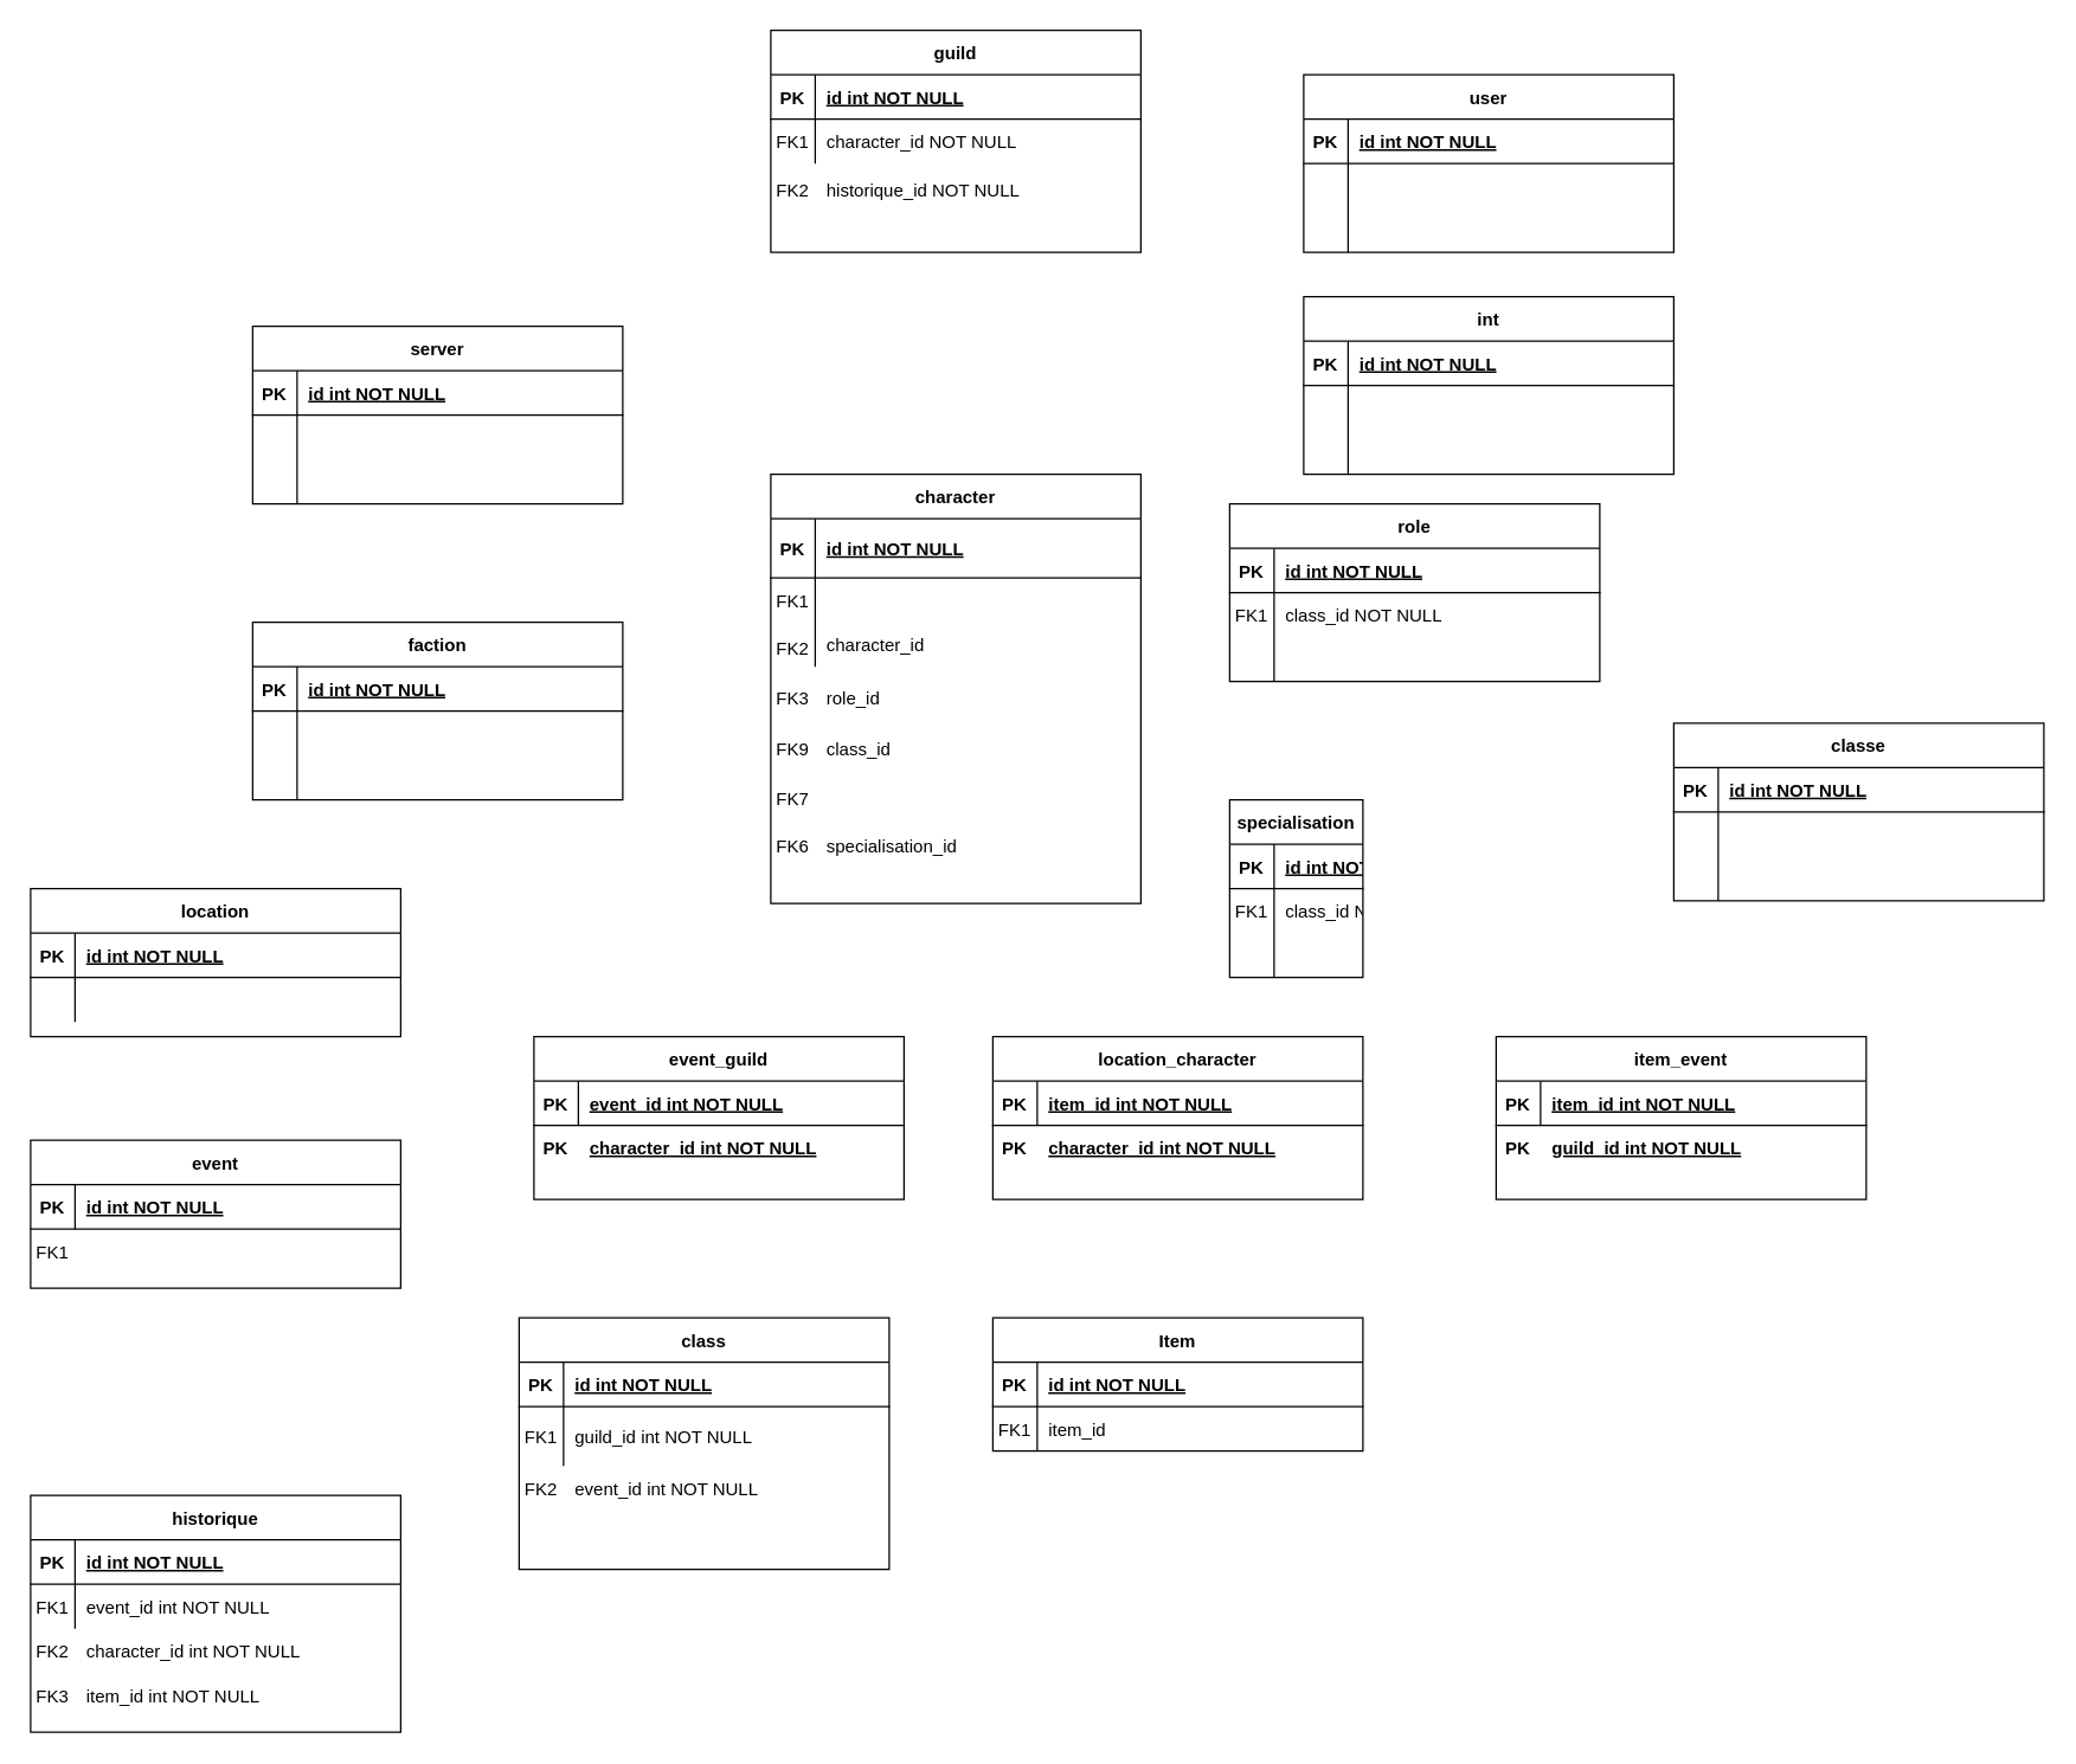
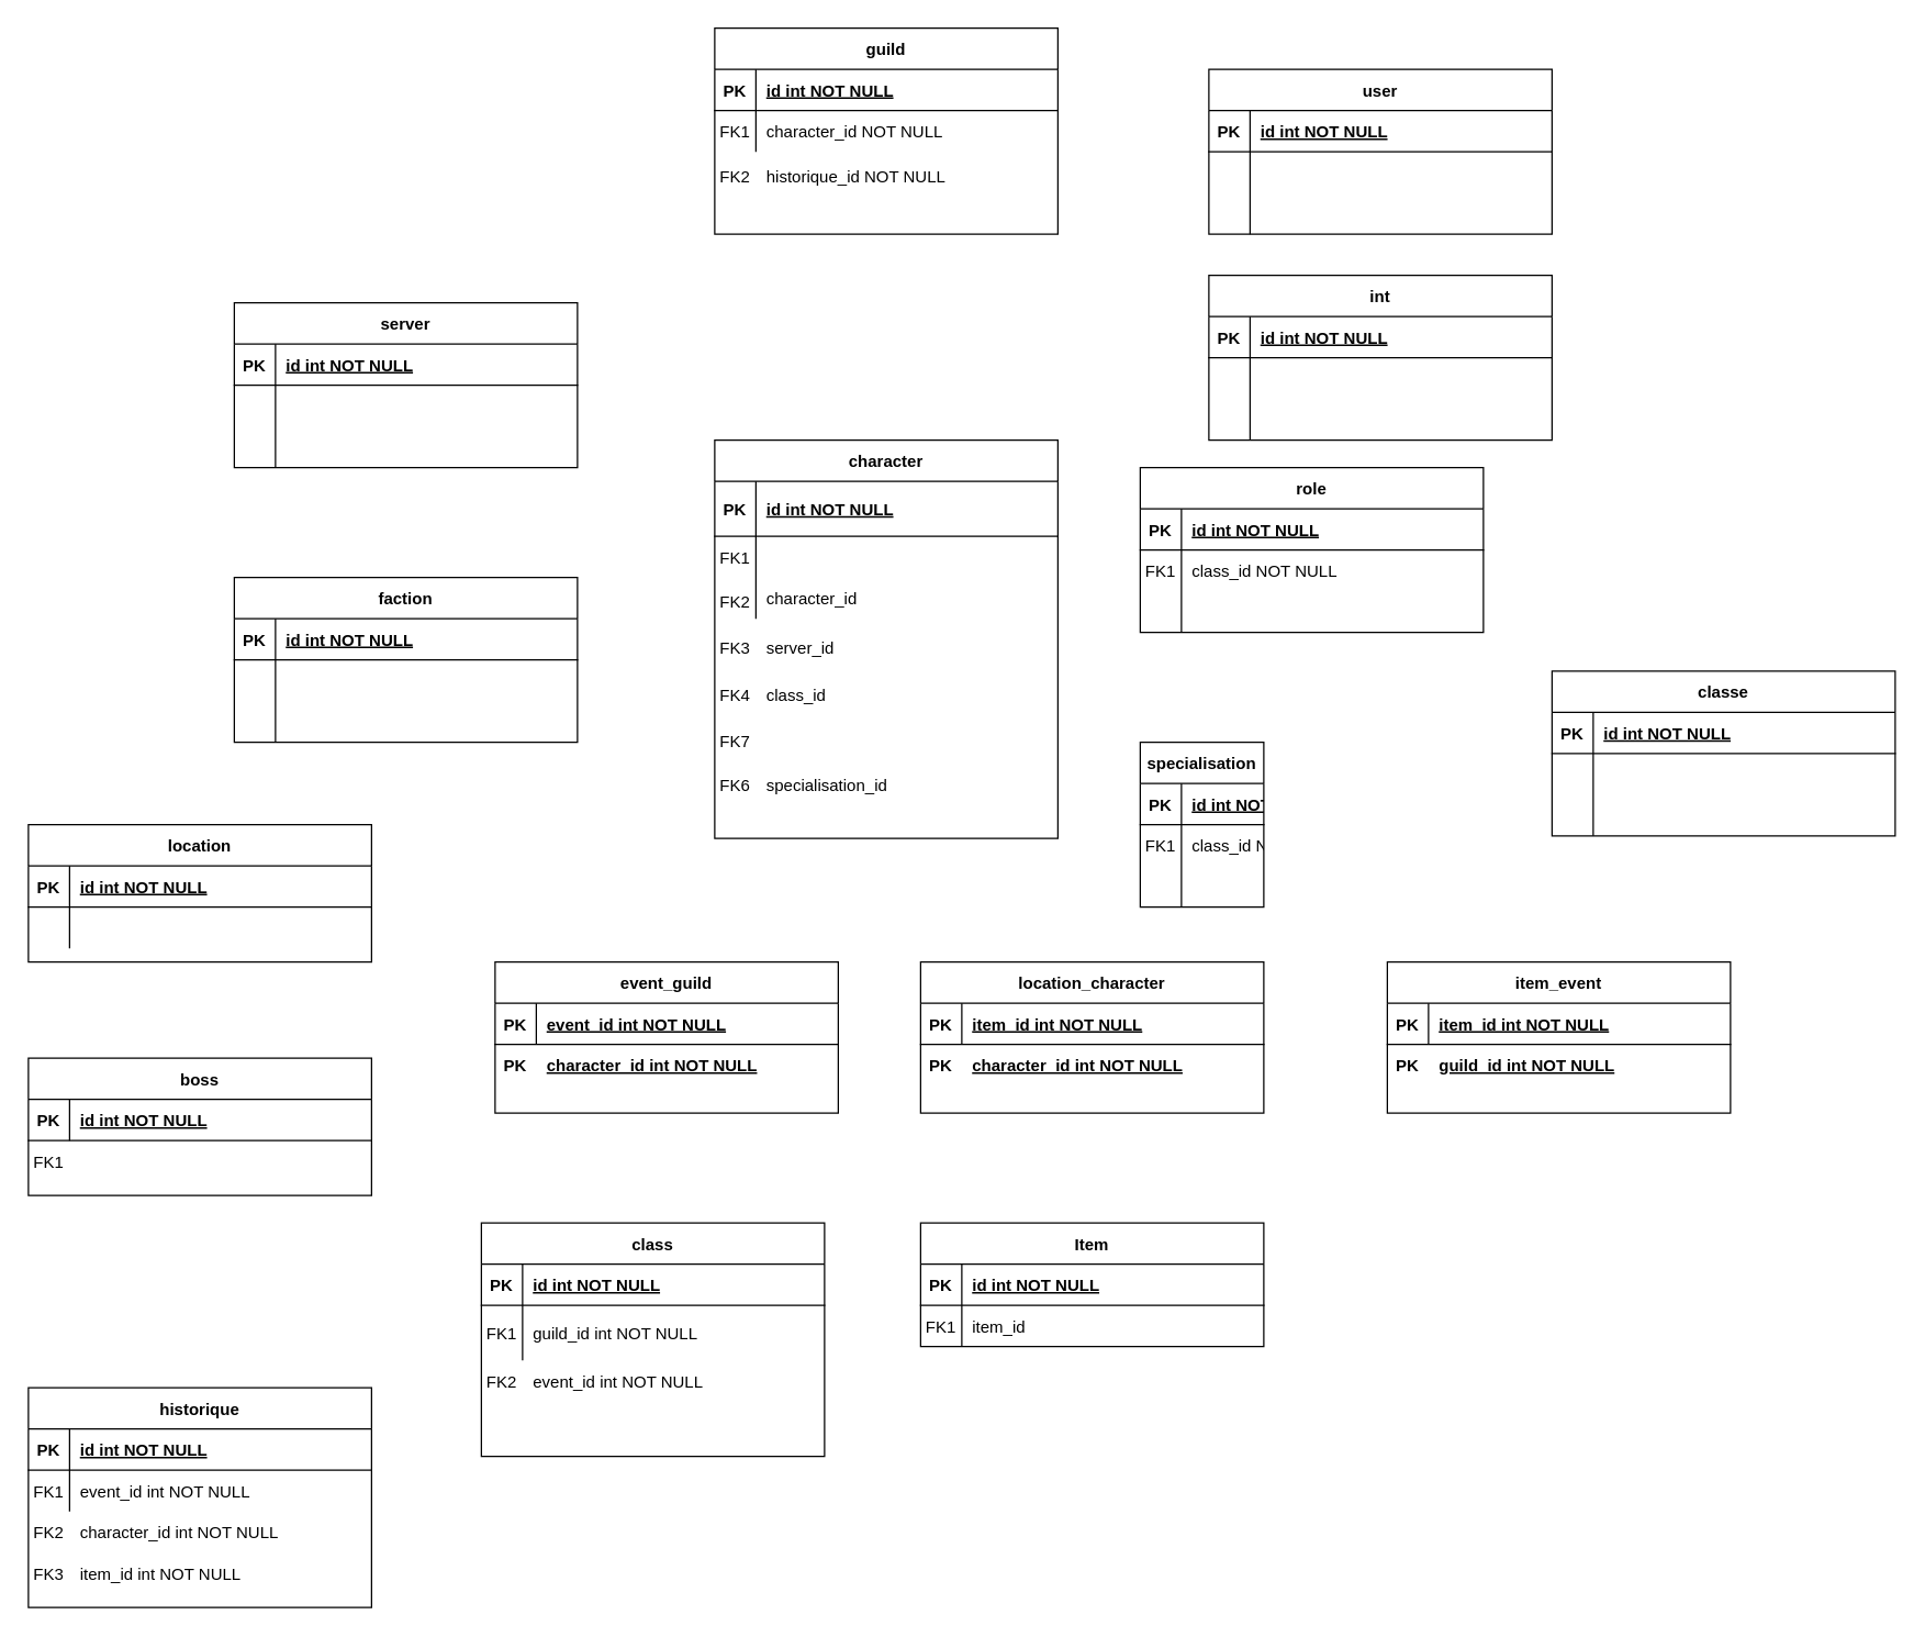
- <mxCell id="118" value="role_id " style="shape=partialRectangle;overflow=hidden;connectable=0;fillColor=none;top=0;left=0;bottom=0;right=0;align=left;spacingLeft=6;flipH=1;" parent="1" vertex="1"><mxGeometry x="550" y="454.086" width="220" height="34.091" as="geometry" /></mxCell>
+ <mxCell id="118" value="server_id " style="shape=partialRectangle;overflow=hidden;connectable=0;fillColor=none;top=0;left=0;bottom=0;right=0;align=left;spacingLeft=6;flipH=1;" parent="1" vertex="1"><mxGeometry x="550" y="454.086" width="220" height="34.091" as="geometry" /></mxCell>
- <mxCell id="119" value="FK9" style="shape=partialRectangle;overflow=hidden;connectable=0;fillColor=none;top=0;left=0;bottom=0;right=0;flipH=1;" parent="1" vertex="1"><mxGeometry x="520" y="488.176" width="30" height="34.091" as="geometry" /></mxCell>
+ <mxCell id="119" value="FK4" style="shape=partialRectangle;overflow=hidden;connectable=0;fillColor=none;top=0;left=0;bottom=0;right=0;flipH=1;" parent="1" vertex="1"><mxGeometry x="520" y="488.176" width="30" height="34.091" as="geometry" /></mxCell>
- <mxCell id="159" value="event" style="shape=table;startSize=30;container=1;collapsible=1;childLayout=tableLayout;fixedRows=1;rowLines=0;fontStyle=1;align=center;resizeLast=1;" parent="1" vertex="1"><mxGeometry x="20" y="770" width="250" height="100" as="geometry" /></mxCell>
+ <mxCell id="159" value="boss" style="shape=table;startSize=30;container=1;collapsible=1;childLayout=tableLayout;fixedRows=1;rowLines=0;fontStyle=1;align=center;resizeLast=1;" parent="1" vertex="1"><mxGeometry x="20" y="770" width="250" height="100" as="geometry" /></mxCell>
